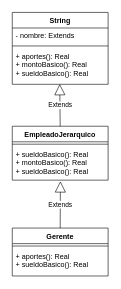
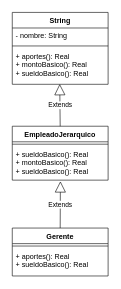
- <mxCell id="3" value="- nombre: Extends&lt;div&gt;&lt;br&gt;&lt;/div&gt;" style="text;strokeColor=none;fillColor=none;align=left;verticalAlign=top;spacingLeft=4;spacingRight=4;overflow=hidden;rotatable=0;points=[[0,0.5],[1,0.5]];portConstraint=eastwest;whiteSpace=wrap;html=1;" vertex="1" parent="2"><mxGeometry y="26" width="160" height="26" as="geometry" /></mxCell>
+ <mxCell id="3" value="- nombre: String&lt;div&gt;&lt;br&gt;&lt;/div&gt;" style="text;strokeColor=none;fillColor=none;align=left;verticalAlign=top;spacingLeft=4;spacingRight=4;overflow=hidden;rotatable=0;points=[[0,0.5],[1,0.5]];portConstraint=eastwest;whiteSpace=wrap;html=1;" vertex="1" parent="2"><mxGeometry y="26" width="160" height="26" as="geometry" /></mxCell>
